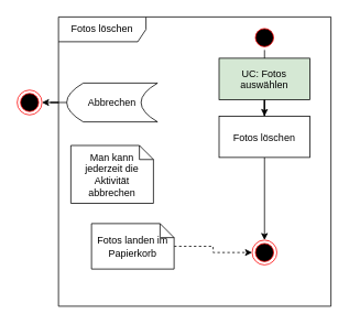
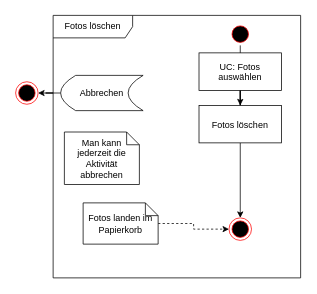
- <mxCell id="10" value="UC: Fotos &#10;auswählen" style="fillColor=#d5e8d4;" vertex="1" parent="1"><mxGeometry x="264.51" y="70" width="110" height="50" as="geometry" /></mxCell>
+ <mxCell id="10" value="UC: Fotos &#10;auswählen" style="" vertex="1" parent="1"><mxGeometry x="264.51" y="70" width="110" height="50" as="geometry" /></mxCell>
